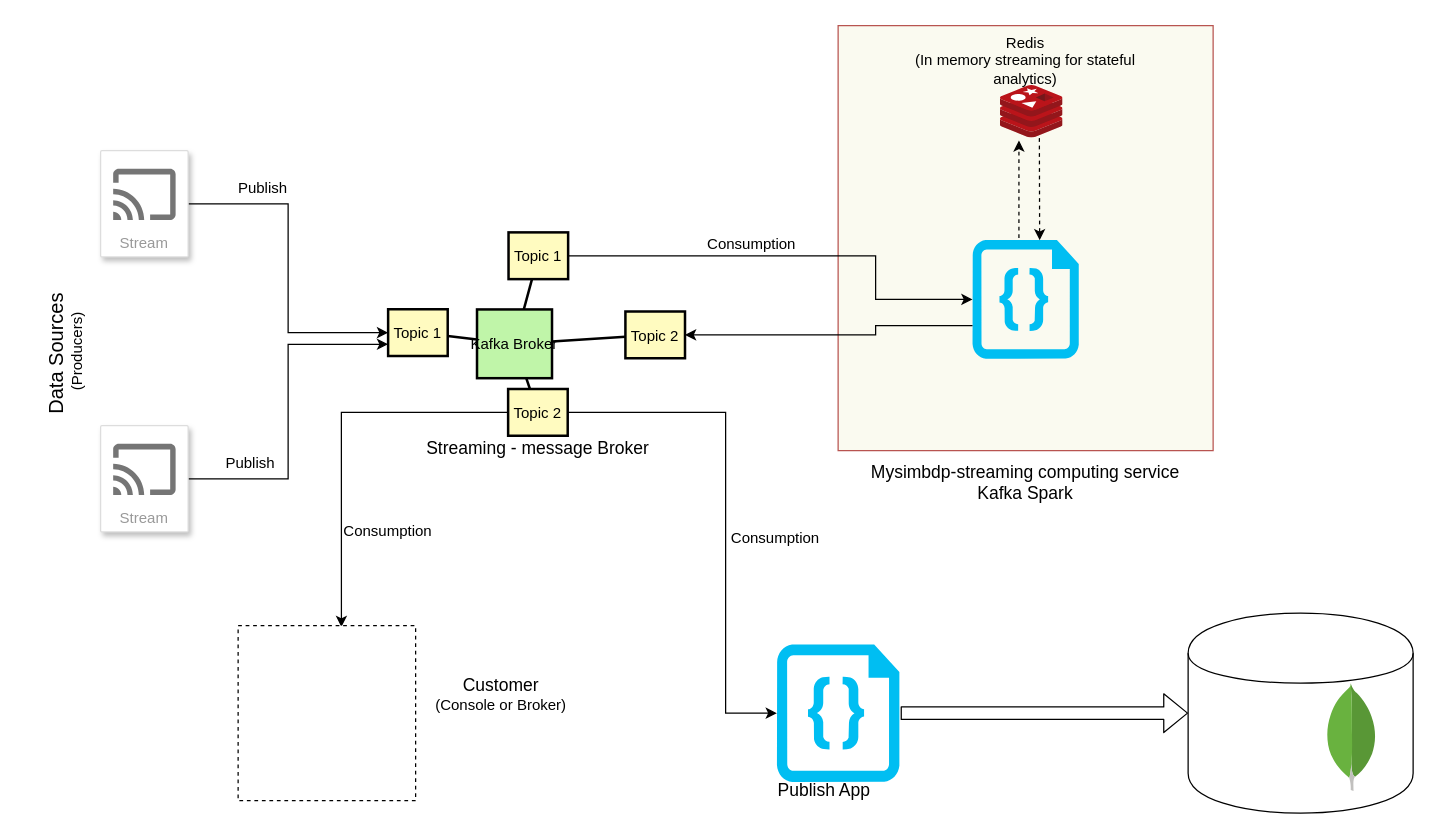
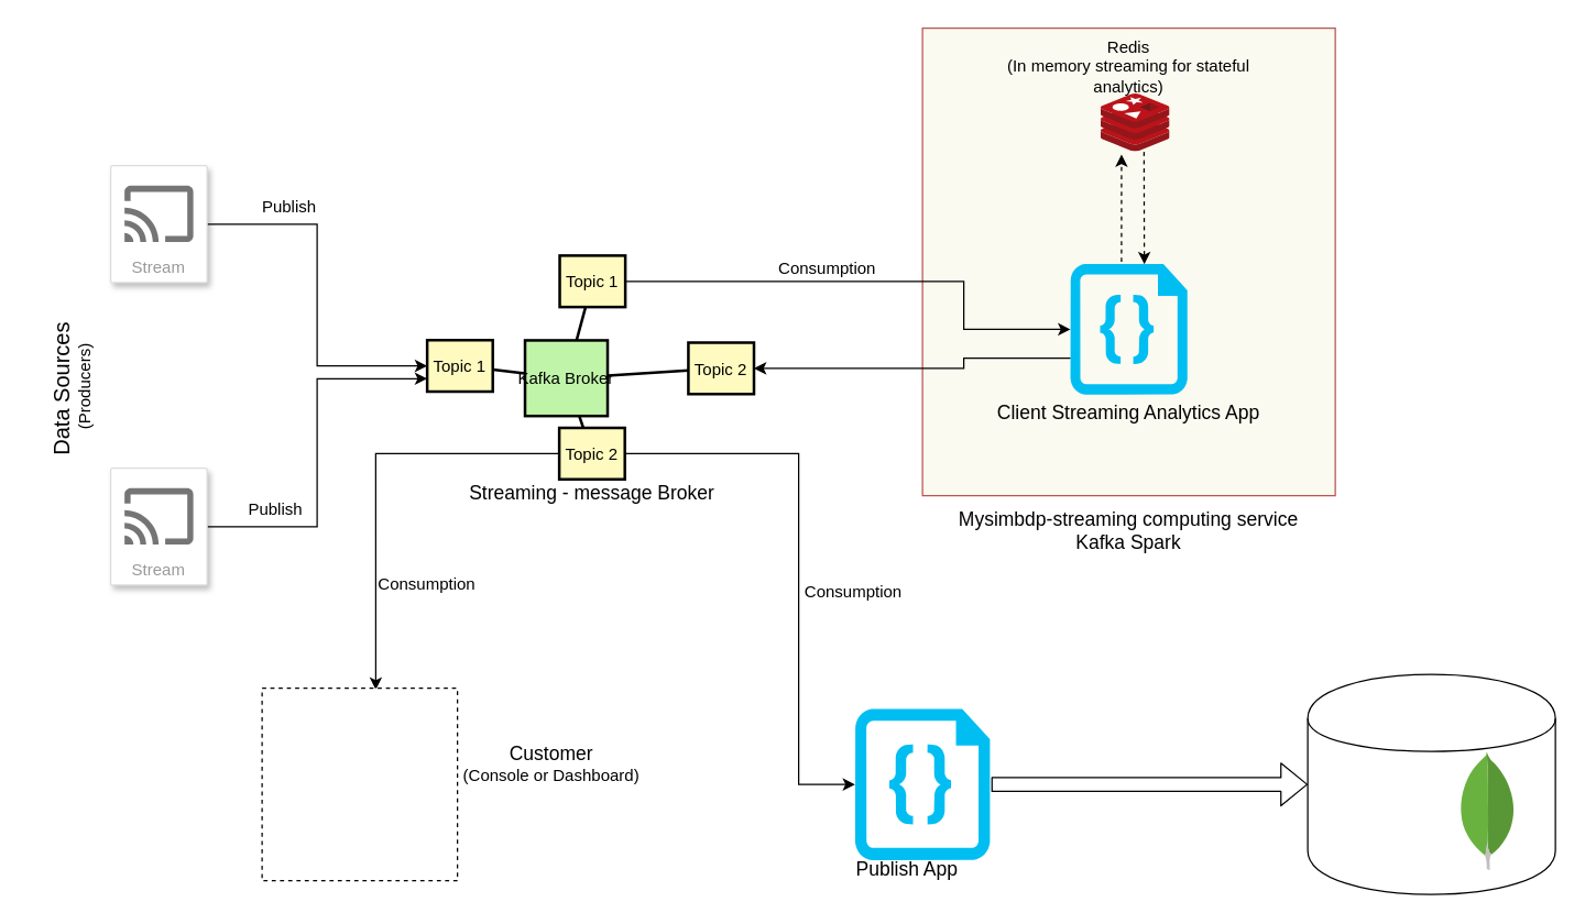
+ <mxCell id="14" value="&lt;font style=&quot;font-size: 14px&quot;&gt;Client Streaming Analytics App&lt;/font&gt;" style="text;html=1;strokeColor=none;fillColor=none;align=center;verticalAlign=middle;whiteSpace=wrap;rounded=0;fontSize=12;" parent="12" vertex="1"><mxGeometry y="98.5" width="220" height="20" as="geometry" /></mxCell>
- <mxCell id="46" value="&lt;div&gt;&lt;font style=&quot;font-size: 14px&quot;&gt;&lt;span style=&quot;left: 220.4px ; top: 1092.29px ; font-family: sans-serif ; transform: scalex(0.833)&quot;&gt;Customer&lt;/span&gt;&lt;/font&gt; &lt;br&gt;&lt;/div&gt;&lt;div&gt;(Console or Broker)&lt;/div&gt;" style="text;html=1;strokeColor=none;fillColor=none;align=center;verticalAlign=middle;whiteSpace=wrap;rounded=0;dashed=1;fontSize=12;" parent="42" vertex="1"><mxGeometry x="100.5" y="40" width="219" height="30" as="geometry" /></mxCell>
+ <mxCell id="46" value="&lt;div&gt;&lt;font style=&quot;font-size: 14px&quot;&gt;&lt;span style=&quot;left: 220.4px ; top: 1092.29px ; font-family: sans-serif ; transform: scalex(0.833)&quot;&gt;Customer&lt;/span&gt;&lt;/font&gt; &lt;br&gt;&lt;/div&gt;&lt;div&gt;(Console or Dashboard)&lt;/div&gt;" style="text;html=1;strokeColor=none;fillColor=none;align=center;verticalAlign=middle;whiteSpace=wrap;rounded=0;dashed=1;fontSize=12;" parent="42" vertex="1"><mxGeometry x="100.5" y="40" width="219" height="30" as="geometry" /></mxCell>
